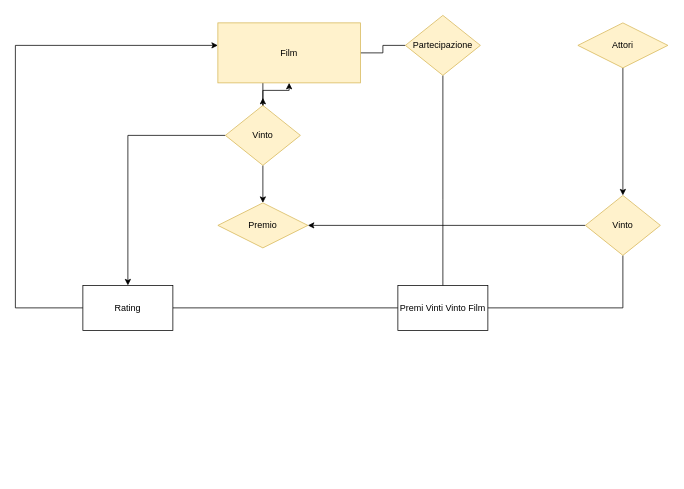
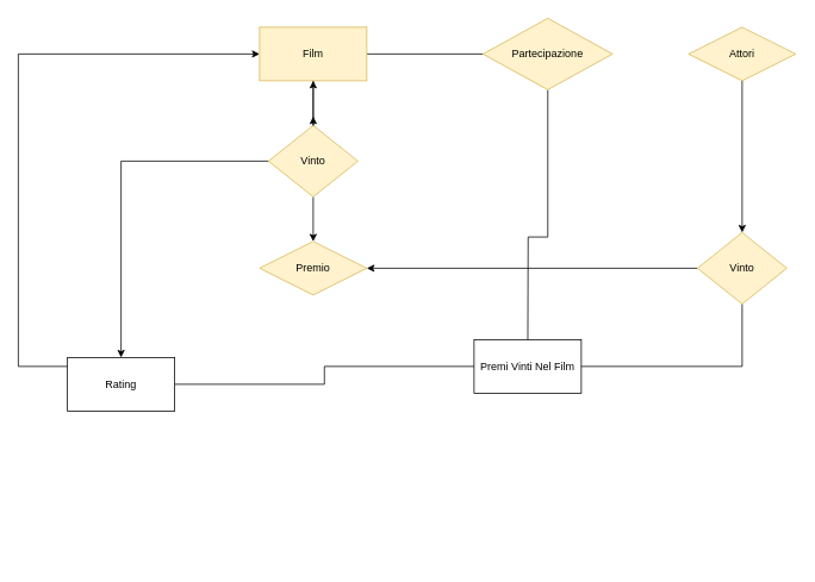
- <mxCell id="6" value="Partecipazione" style="rhombus;whiteSpace=wrap;html=1;fillColor=#fff2cc;strokeColor=#d6b656;" vertex="1" parent="1"><mxGeometry x="540" y="20" width="100" height="80" as="geometry" /></mxCell>
+ <mxCell id="6" value="Partecipazione" style="rhombus;whiteSpace=wrap;html=1;fillColor=#fff2cc;strokeColor=#d6b656;" vertex="1" parent="1"><mxGeometry x="540" y="20" width="145" height="80" as="geometry" /></mxCell>
- <mxCell id="4" value="&lt;font style=&quot;font-size: 12px;&quot;&gt;Film&lt;/font&gt;" style="rounded=0;whiteSpace=wrap;html=1;fillColor=#fff2cc;strokeColor=#d6b656;" vertex="1" parent="1"><mxGeometry x="290" y="30" width="190" height="80" as="geometry" /></mxCell>
+ <mxCell id="4" value="&lt;font style=&quot;font-size: 12px;&quot;&gt;Film&lt;/font&gt;" style="rounded=0;whiteSpace=wrap;html=1;fillColor=#fff2cc;strokeColor=#d6b656;" vertex="1" parent="1"><mxGeometry x="290" y="30" width="120" height="60" as="geometry" /></mxCell>
- <mxCell id="21" value="Rating" style="whiteSpace=wrap;html=1;" vertex="1" parent="1"><mxGeometry x="110" y="380" width="120" height="60" as="geometry" /></mxCell>
+ <mxCell id="21" value="Rating" style="whiteSpace=wrap;html=1;" vertex="1" parent="1"><mxGeometry x="75" y="400" width="120" height="60" as="geometry" /></mxCell>
- <mxCell id="19" value="Premi Vinti Vinto Film" style="rounded=0;whiteSpace=wrap;html=1;" vertex="1" parent="1"><mxGeometry x="530" y="380" width="120" height="60" as="geometry" /></mxCell>
+ <mxCell id="19" value="Premi Vinti Nel Film" style="rounded=0;whiteSpace=wrap;html=1;" vertex="1" parent="1"><mxGeometry x="530" y="380" width="120" height="60" as="geometry" /></mxCell>
